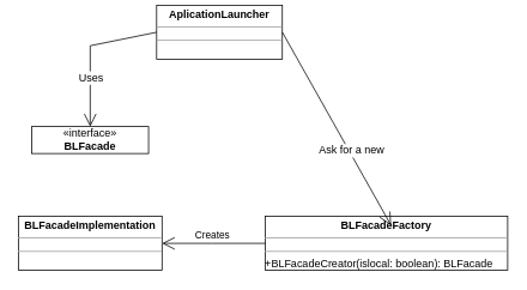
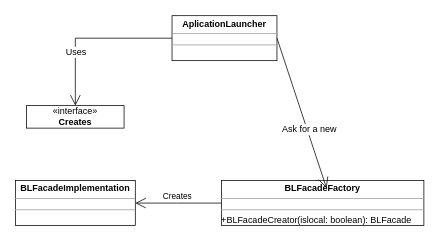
- <mxCell id="3" value="&lt;p style=&quot;margin:0px;margin-top:4px;text-align:center;&quot;&gt;&lt;b&gt;AplicationLauncher&lt;/b&gt;&lt;/p&gt;&lt;hr size=&quot;1&quot;&gt;&lt;div style=&quot;height:2px;&quot;&gt;&lt;/div&gt;&lt;hr size=&quot;1&quot;&gt;&lt;div style=&quot;height:2px;&quot;&gt;&lt;/div&gt;" style="verticalAlign=top;align=left;overflow=fill;fontSize=12;fontFamily=Helvetica;html=1;whiteSpace=wrap;" parent="1" vertex="1"><mxGeometry x="174" y="5" width="140" height="60" as="geometry" /></mxCell>
+ <mxCell id="3" value="&lt;p style=&quot;margin:0px;margin-top:4px;text-align:center;&quot;&gt;&lt;b&gt;AplicationLauncher&lt;/b&gt;&lt;/p&gt;&lt;hr size=&quot;1&quot;&gt;&lt;div style=&quot;height:2px;&quot;&gt;&lt;/div&gt;&lt;hr size=&quot;1&quot;&gt;&lt;div style=&quot;height:2px;&quot;&gt;&lt;/div&gt;" style="verticalAlign=top;align=left;overflow=fill;fontSize=12;fontFamily=Helvetica;html=1;whiteSpace=wrap;" parent="1" vertex="1"><mxGeometry x="229" y="20" width="140" height="60" as="geometry" /></mxCell>
- <mxCell id="2" value="«interface»&lt;br&gt;&lt;b&gt;BLFacade&lt;/b&gt;" style="html=1;whiteSpace=wrap;" parent="1" vertex="1"><mxGeometry x="35" y="140" width="130" height="30" as="geometry" /></mxCell>
+ <mxCell id="2" value="«interface»&lt;br&gt;&lt;b&gt;Creates&lt;/b&gt;" style="html=1;whiteSpace=wrap;" parent="1" vertex="1"><mxGeometry x="35" y="140" width="130" height="30" as="geometry" /></mxCell>
